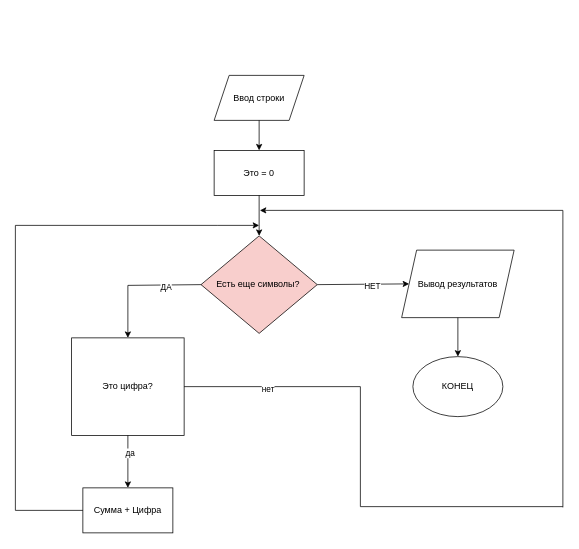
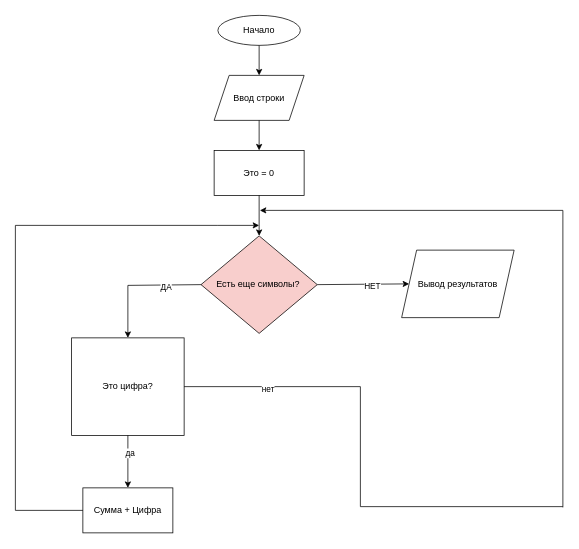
+ <mxCell id="2" value="&lt;font style=&quot;vertical-align: inherit;&quot;&gt;&lt;font style=&quot;vertical-align: inherit;&quot;&gt;Начало&lt;/font&gt;&lt;/font&gt;" style="ellipse;whiteSpace=wrap;html=1;" parent="1" vertex="1"><mxGeometry x="290" y="20" width="110" height="40" as="geometry" /></mxCell>
+ <mxCell id="10" value="" style="endArrow=classic;html=1;rounded=0;exitX=0.5;exitY=1;exitDx=0;exitDy=0;entryX=0.5;entryY=0;entryDx=0;entryDy=0;" parent="1" source="2" target="3" edge="1"><mxGeometry width="50" height="50" relative="1" as="geometry"><mxPoint x="360" y="390" as="sourcePoint" /><mxPoint x="410" y="340" as="targetPoint" /></mxGeometry></mxCell>
- <mxCell id="20" value="" style="endArrow=classic;html=1;rounded=0;entryX=0.5;entryY=0;entryDx=0;entryDy=0;exitX=0.5;exitY=1;exitDx=0;exitDy=0;" parent="1" source="8" target="7" edge="1"><mxGeometry width="50" height="50" relative="1" as="geometry"><mxPoint x="360" y="390" as="sourcePoint" /><mxPoint x="410" y="340" as="targetPoint" /></mxGeometry></mxCell>
- <mxCell id="7" value="&lt;font style=&quot;vertical-align: inherit;&quot;&gt;&lt;font style=&quot;vertical-align: inherit;&quot;&gt;КОНЕЦ&lt;/font&gt;&lt;/font&gt;" style="ellipse;whiteSpace=wrap;html=1;" parent="1" vertex="1"><mxGeometry x="550" y="475" width="120" height="80" as="geometry" /></mxCell>
